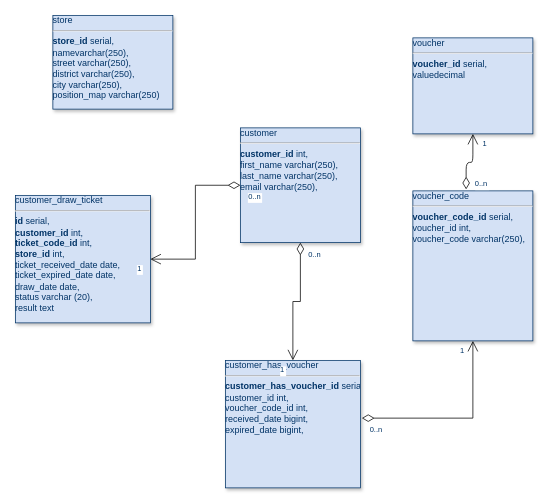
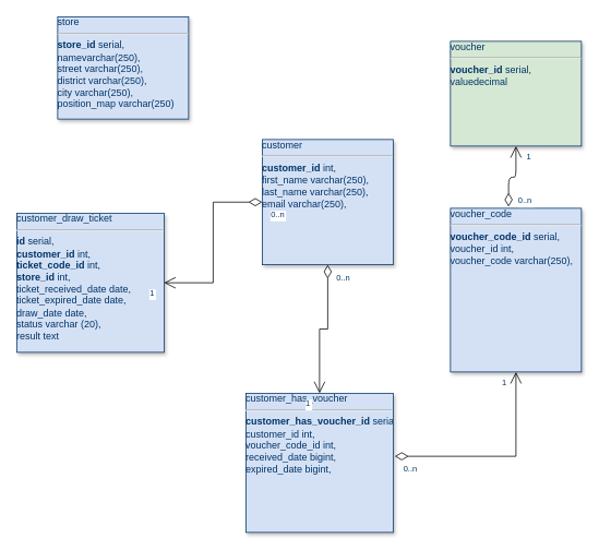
- <mxCell id="5" value="&lt;div&gt;voucher&lt;/div&gt;&lt;hr&gt;&lt;div&gt;&lt;div&gt;&lt;div&gt;&lt;b&gt;voucher_id &lt;/b&gt;&lt;span&gt;serial&lt;/span&gt;,&lt;/div&gt;&lt;div&gt;&lt;span&gt;value&lt;/span&gt;&lt;span&gt;decimal&lt;/span&gt;&lt;/div&gt;&lt;/div&gt;&lt;/div&gt;" style="verticalAlign=top;align=left;overflow=fill;fontSize=12;fontFamily=Helvetica;html=1;strokeColor=#003366;shadow=1;fillColor=#D4E1F5;fontColor=#003366" vertex="1" parent="1"><mxGeometry x="550" y="50" width="160" height="128" as="geometry" /></mxCell>
+ <mxCell id="5" value="&lt;div&gt;voucher&lt;/div&gt;&lt;hr&gt;&lt;div&gt;&lt;div&gt;&lt;div&gt;&lt;b&gt;voucher_id &lt;/b&gt;&lt;span&gt;serial&lt;/span&gt;,&lt;/div&gt;&lt;div&gt;&lt;span&gt;value&lt;/span&gt;&lt;span&gt;decimal&lt;/span&gt;&lt;/div&gt;&lt;/div&gt;&lt;/div&gt;" style="verticalAlign=top;align=left;overflow=fill;fontSize=12;fontFamily=Helvetica;html=1;strokeColor=#003366;shadow=1;fillColor=#d5e8d4;fontColor=#003366;" vertex="1" parent="1"><mxGeometry x="550" y="50" width="160" height="128" as="geometry" /></mxCell>
